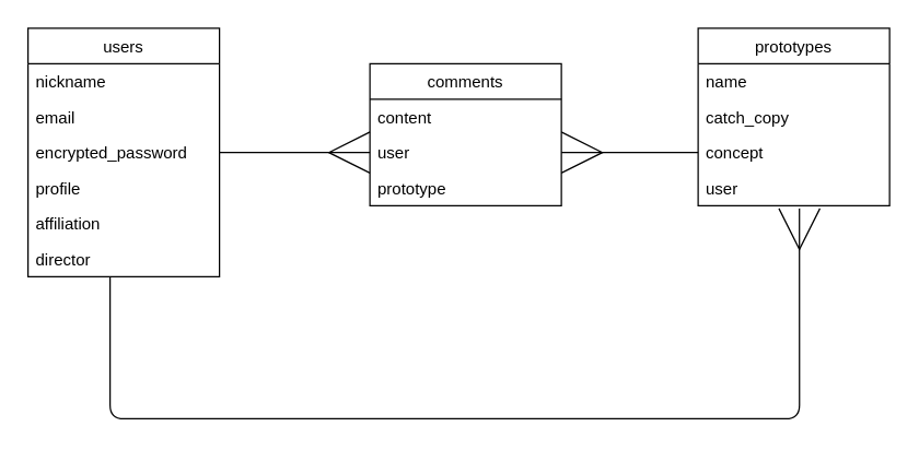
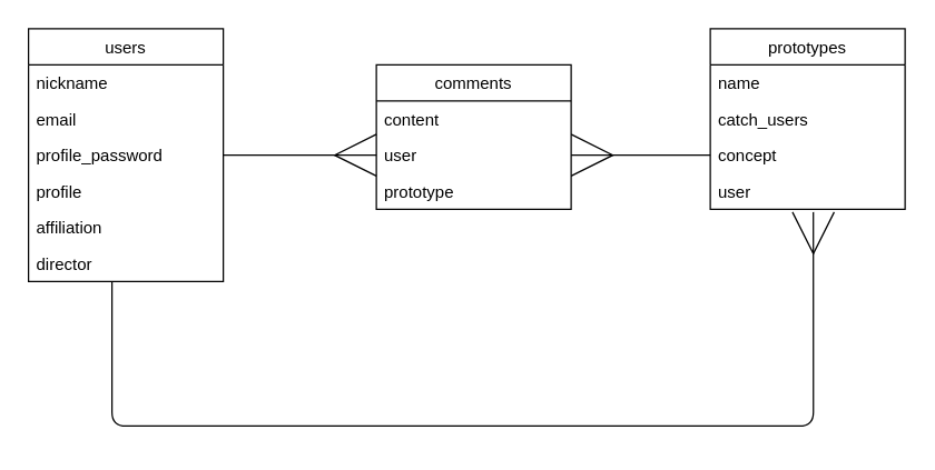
- <mxCell id="13" value="catch_copy" style="text;strokeColor=none;fillColor=none;align=left;verticalAlign=top;spacingLeft=4;spacingRight=4;overflow=hidden;rotatable=0;points=[[0,0.5],[1,0.5]];portConstraint=eastwest;" parent="11" vertex="1"><mxGeometry y="52" width="140" height="26" as="geometry" /></mxCell>
+ <mxCell id="13" value="catch_users" style="text;strokeColor=none;fillColor=none;align=left;verticalAlign=top;spacingLeft=4;spacingRight=4;overflow=hidden;rotatable=0;points=[[0,0.5],[1,0.5]];portConstraint=eastwest;" parent="11" vertex="1"><mxGeometry y="52" width="140" height="26" as="geometry" /></mxCell>
- <mxCell id="7" value="encrypted_password" style="text;strokeColor=none;fillColor=none;align=left;verticalAlign=top;spacingLeft=4;spacingRight=4;overflow=hidden;rotatable=0;points=[[0,0.5],[1,0.5]];portConstraint=eastwest;" parent="4" vertex="1"><mxGeometry y="78" width="140" height="26" as="geometry" /></mxCell>
+ <mxCell id="7" value="profile_password" style="text;strokeColor=none;fillColor=none;align=left;verticalAlign=top;spacingLeft=4;spacingRight=4;overflow=hidden;rotatable=0;points=[[0,0.5],[1,0.5]];portConstraint=eastwest;" parent="4" vertex="1"><mxGeometry y="78" width="140" height="26" as="geometry" /></mxCell>
